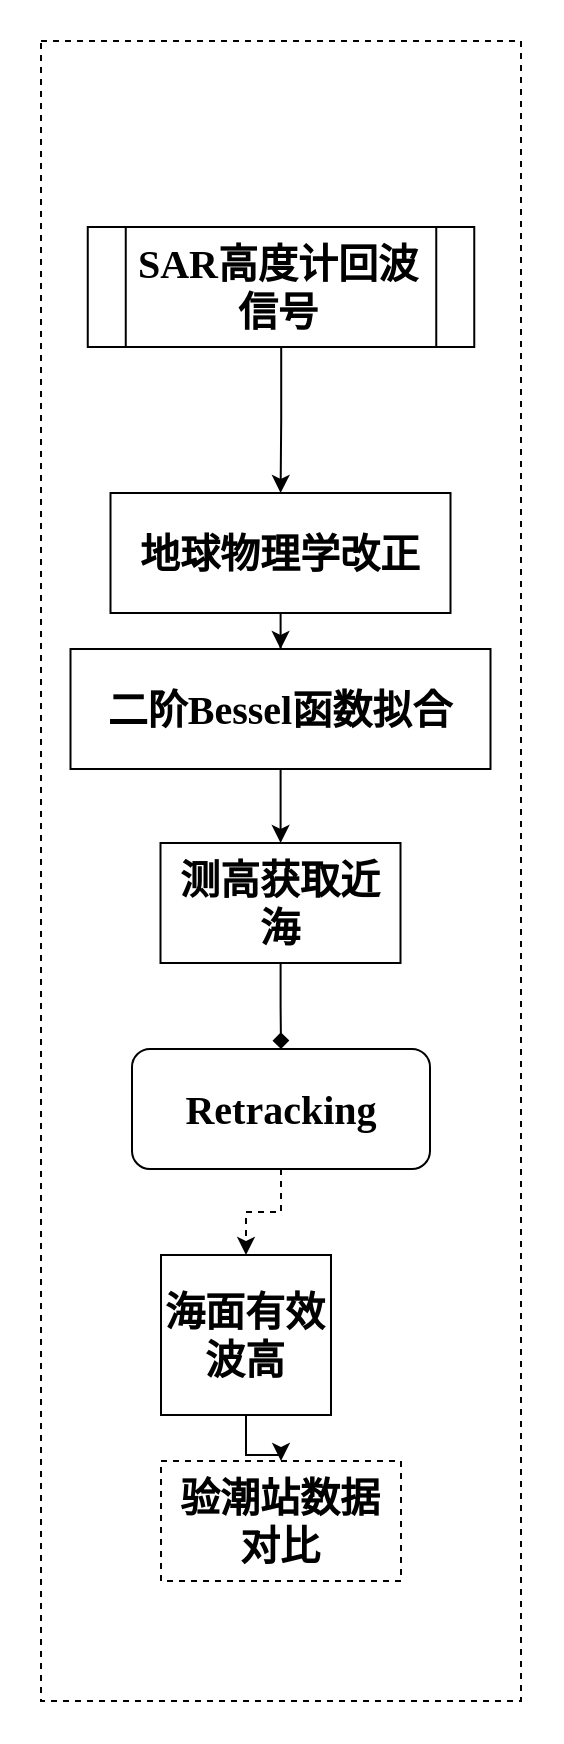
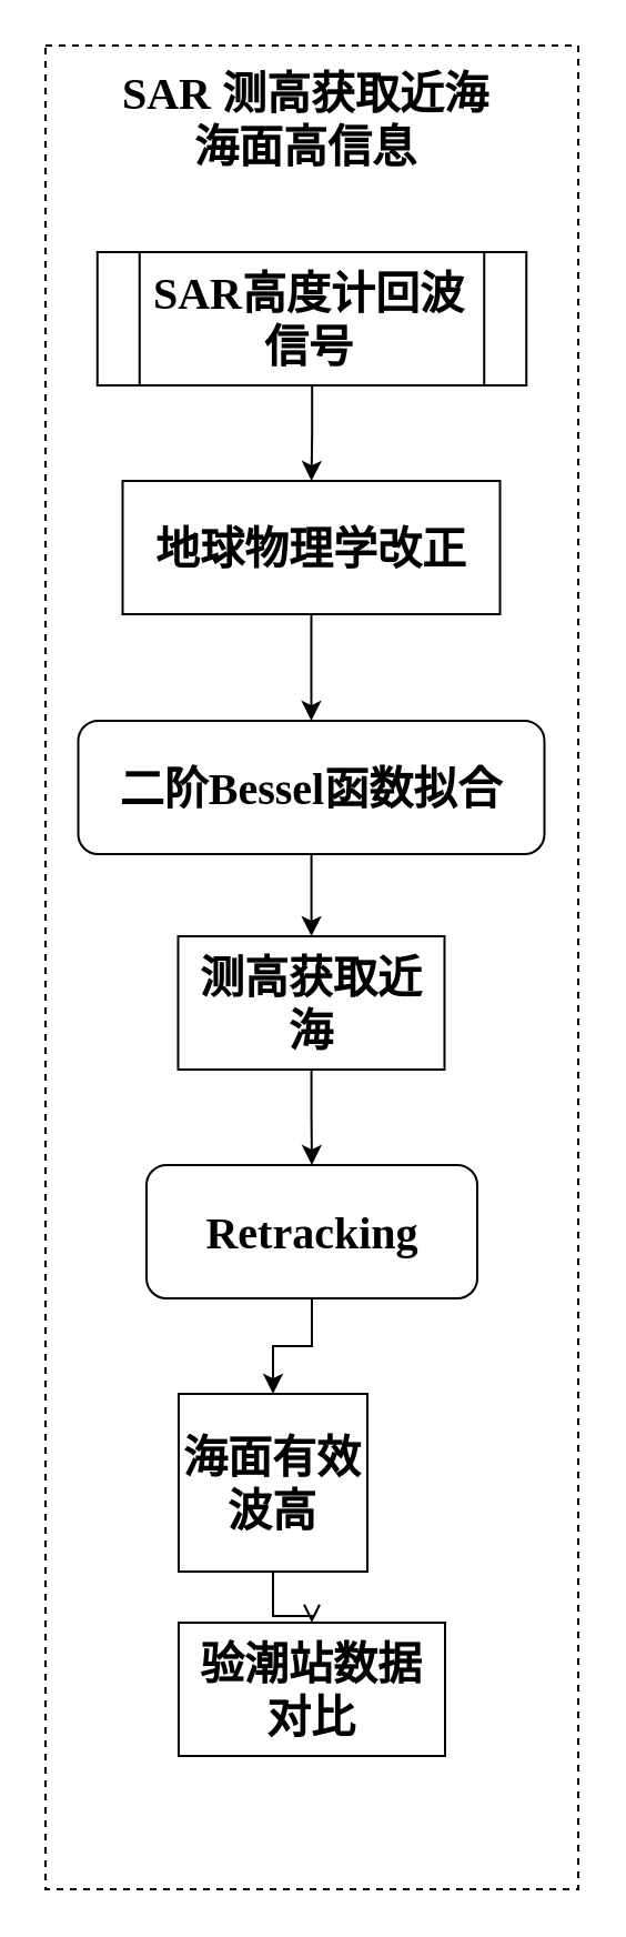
+ <mxCell id="3" value="SAR 测高获取近海&lt;br&gt;海面高信息" style="text;html=1;strokeColor=none;fillColor=none;align=center;verticalAlign=middle;whiteSpace=wrap;rounded=0;dashed=1;fontFamily=Times New Roman;fontSize=20;fontStyle=1" vertex="1" parent="1"><mxGeometry x="36.25" y="40" width="203" height="25" as="geometry" /></mxCell>
- <mxCell id="7" value="地球物理学改正" style="rounded=0;whiteSpace=wrap;html=1;fontFamily=Times New Roman;fontStyle=1;fontSize=20;" vertex="1" parent="1"><mxGeometry x="54.75" y="246" width="170" height="60" as="geometry" /></mxCell>
+ <mxCell id="7" value="地球物理学改正" style="rounded=0;whiteSpace=wrap;html=1;fontFamily=Times New Roman;fontStyle=1;fontSize=20;" vertex="1" parent="1"><mxGeometry x="54.75" y="216" width="170" height="60" as="geometry" /></mxCell>
- <mxCell id="9" value="&lt;span style=&quot;font-size: 20px;&quot;&gt;二阶&lt;/span&gt;&lt;span lang=&quot;EN-US&quot; style=&quot;font-size: 20px;&quot;&gt;Bessel&lt;/span&gt;&lt;span style=&quot;font-size: 20px;&quot;&gt;函数拟合&lt;/span&gt;" style="rounded=0;whiteSpace=wrap;html=1;fontFamily=Times New Roman;fontStyle=1;fontSize=20;" vertex="1" parent="1"><mxGeometry x="34.75" y="324" width="210" height="60" as="geometry" /></mxCell>
+ <mxCell id="9" value="&lt;span style=&quot;font-size: 20px;&quot;&gt;二阶&lt;/span&gt;&lt;span lang=&quot;EN-US&quot; style=&quot;font-size: 20px;&quot;&gt;Bessel&lt;/span&gt;&lt;span style=&quot;font-size: 20px;&quot;&gt;函数拟合&lt;/span&gt;" style="whiteSpace=wrap;html=1;fontFamily=Times New Roman;fontStyle=1;fontSize=20;rounded=1;" vertex="1" parent="1"><mxGeometry x="34.75" y="324" width="210" height="60" as="geometry" /></mxCell>
- <mxCell id="10" value="" style="edgeStyle=orthogonalEdgeStyle;rounded=0;orthogonalLoop=1;jettySize=auto;html=1;fontFamily=Times New Roman;fontStyle=1;fontSize=20;endArrow=diamond;" edge="1" parent="1" source="11" target="13"><mxGeometry relative="1" as="geometry" /></mxCell>
+ <mxCell id="10" value="" style="edgeStyle=orthogonalEdgeStyle;rounded=0;orthogonalLoop=1;jettySize=auto;html=1;fontFamily=Times New Roman;fontStyle=1;fontSize=20;" edge="1" parent="1" source="11" target="13"><mxGeometry relative="1" as="geometry" /></mxCell>
- <mxCell id="12" value="" style="edgeStyle=orthogonalEdgeStyle;rounded=0;orthogonalLoop=1;jettySize=auto;html=1;fontFamily=Times New Roman;fontStyle=1;fontSize=20;dashed=1;" edge="1" parent="1" source="13" target="15"><mxGeometry relative="1" as="geometry" /></mxCell>
+ <mxCell id="12" value="" style="edgeStyle=orthogonalEdgeStyle;rounded=0;orthogonalLoop=1;jettySize=auto;html=1;fontFamily=Times New Roman;fontStyle=1;fontSize=20;" edge="1" parent="1" source="13" target="15"><mxGeometry relative="1" as="geometry" /></mxCell>
- <mxCell id="14" value="" style="edgeStyle=orthogonalEdgeStyle;rounded=0;orthogonalLoop=1;jettySize=auto;html=1;fontFamily=Times New Roman;fontStyle=1;fontSize=20;" edge="1" parent="1" source="15" target="16"><mxGeometry relative="1" as="geometry" /></mxCell>
+ <mxCell id="14" value="" style="edgeStyle=orthogonalEdgeStyle;rounded=0;orthogonalLoop=1;jettySize=auto;html=1;fontFamily=Times New Roman;fontStyle=1;fontSize=20;endArrow=open;" edge="1" parent="1" source="15" target="16"><mxGeometry relative="1" as="geometry" /></mxCell>
- <mxCell id="16" value="&lt;span style=&quot;white-space: normal; font-size: 20px;&quot;&gt;验潮站数据对比&lt;/span&gt;" style="rounded=0;whiteSpace=wrap;html=1;fontFamily=Times New Roman;fontStyle=1;fontSize=20;dashed=1;" vertex="1" parent="1"><mxGeometry x="80" y="730" width="120" height="60" as="geometry" /></mxCell>
+ <mxCell id="16" value="&lt;span style=&quot;white-space: normal; font-size: 20px;&quot;&gt;验潮站数据对比&lt;/span&gt;" style="rounded=0;whiteSpace=wrap;html=1;fontFamily=Times New Roman;fontStyle=1;fontSize=20;" vertex="1" parent="1"><mxGeometry x="80" y="730" width="120" height="60" as="geometry" /></mxCell>
